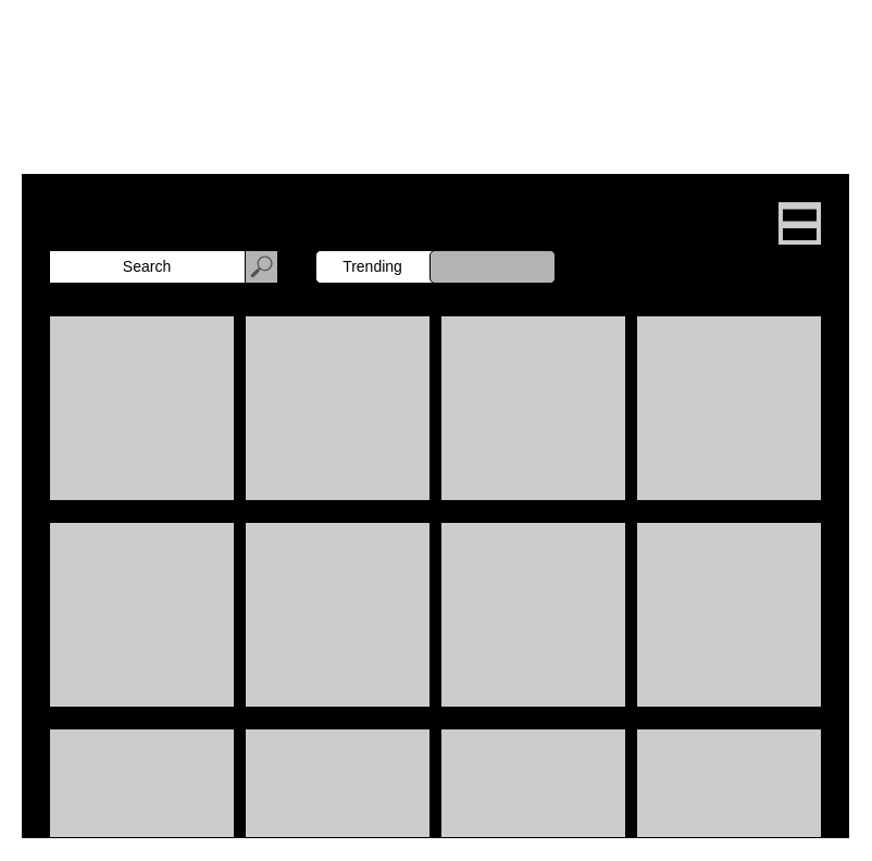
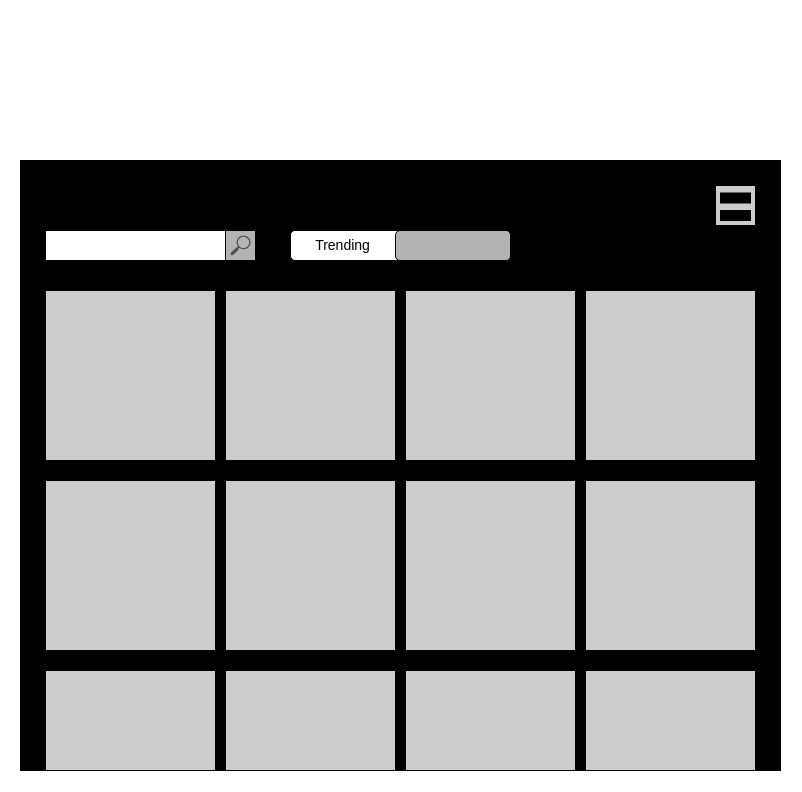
- <mxCell id="11" value="&lt;font color=&quot;#000000&quot; style=&quot;font-size: 14px&quot;&gt;Search&lt;/font&gt;" style="text;html=1;strokeColor=none;fillColor=none;align=center;verticalAlign=middle;whiteSpace=wrap;rounded=0;" parent="1" vertex="1"><mxGeometry x="45" y="230" width="180" height="30" as="geometry" /></mxCell>
